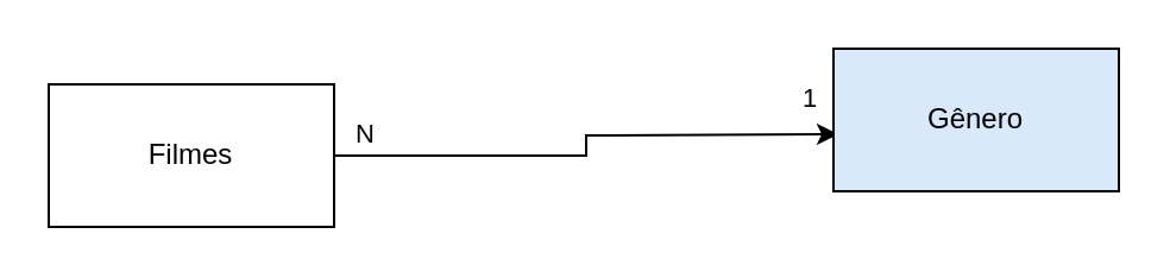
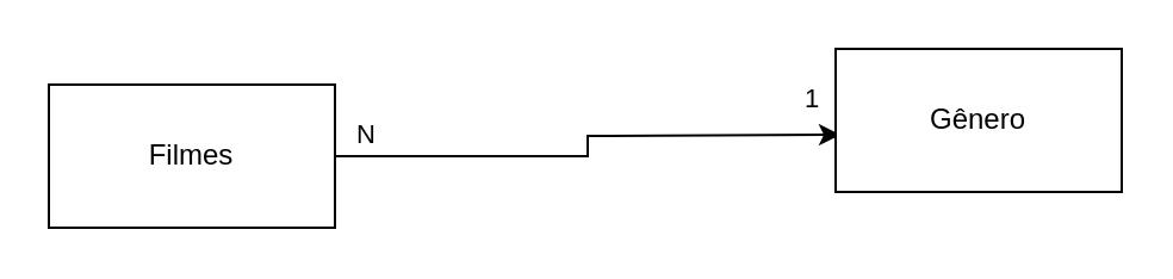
- <mxCell id="6" value="Gênero" style="rounded=0;whiteSpace=wrap;html=1;fillColor=#dae8fc;" vertex="1" parent="1"><mxGeometry x="350" y="20" width="120" height="60" as="geometry" /></mxCell>
+ <mxCell id="6" value="Gênero" style="rounded=0;whiteSpace=wrap;html=1;" vertex="1" parent="1"><mxGeometry x="350" y="20" width="120" height="60" as="geometry" /></mxCell>
